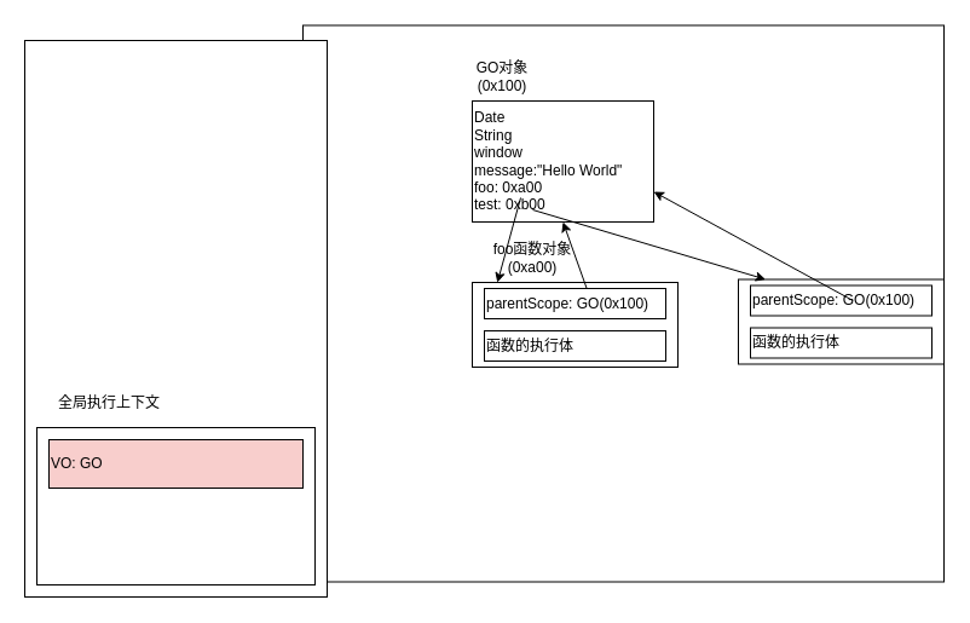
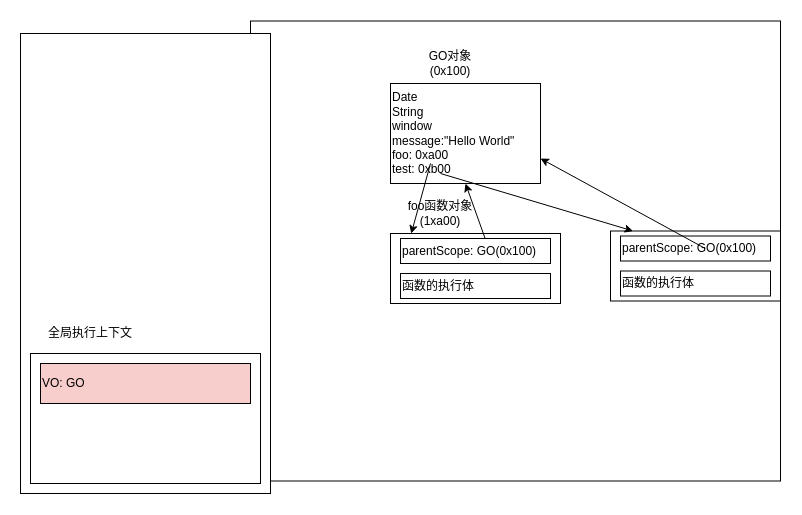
- <mxCell id="4" value="GO对象(0x100)" style="text;html=1;strokeColor=none;fillColor=none;align=center;verticalAlign=middle;whiteSpace=wrap;rounded=0;" parent="1" vertex="1"><mxGeometry x="390" y="53" width="50" height="20" as="geometry" /></mxCell>
+ <mxCell id="4" value="GO对象(0x100)" style="text;html=1;strokeColor=none;fillColor=none;align=center;verticalAlign=middle;whiteSpace=wrap;rounded=0;" parent="1" vertex="1"><mxGeometry x="425" y="53" width="50" height="20" as="geometry" /></mxCell>
- <mxCell id="10" value="foo函数对象(0xa00)" style="text;html=1;strokeColor=none;fillColor=none;align=center;verticalAlign=middle;whiteSpace=wrap;rounded=0;" parent="1" vertex="1"><mxGeometry x="400" y="203" width="80" height="20" as="geometry" /></mxCell>
+ <mxCell id="10" value="foo函数对象(1xa00)" style="text;html=1;strokeColor=none;fillColor=none;align=center;verticalAlign=middle;whiteSpace=wrap;rounded=0;" parent="1" vertex="1"><mxGeometry x="400" y="203" width="80" height="20" as="geometry" /></mxCell>
